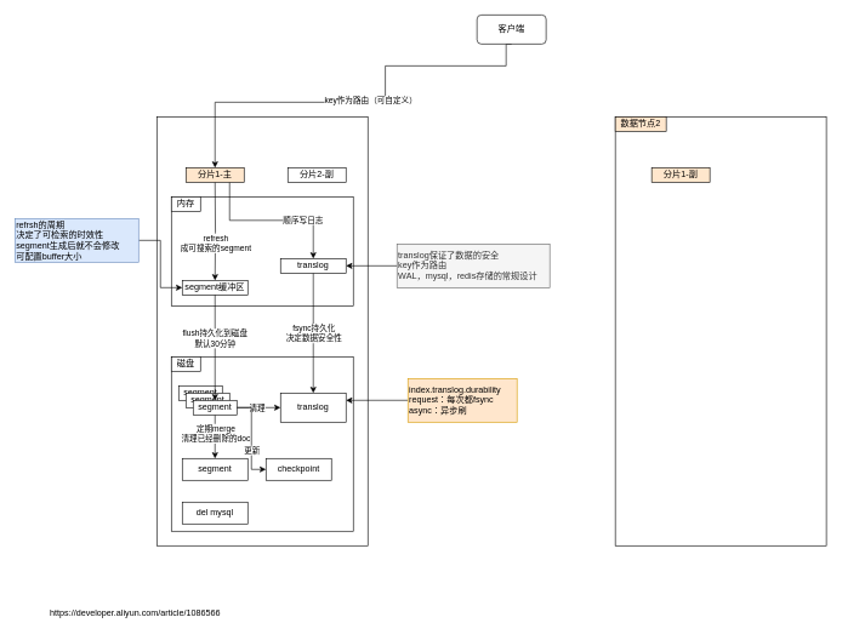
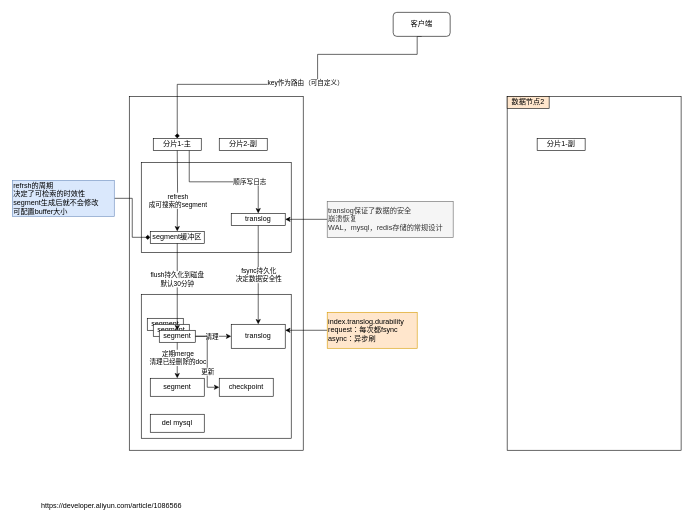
- <mxCell id="3" style="edgeStyle=orthogonalEdgeStyle;rounded=0;orthogonalLoop=1;jettySize=auto;html=1;exitX=0.5;exitY=1;exitDx=0;exitDy=0;entryX=0.5;entryY=0;entryDx=0;entryDy=0;" edge="1" parent="1" source="5" target="11"><mxGeometry relative="1" as="geometry"><Array as="points"><mxPoint x="695" y="90" /><mxPoint x="529" y="90" /><mxPoint x="529" y="140" /><mxPoint x="295" y="140" /></Array></mxGeometry></mxCell>
+ <mxCell id="3" style="edgeStyle=orthogonalEdgeStyle;rounded=0;orthogonalLoop=1;jettySize=auto;html=1;exitX=0.5;exitY=1;exitDx=0;exitDy=0;entryX=0.5;entryY=0;entryDx=0;entryDy=0;endArrow=diamond;" edge="1" parent="1" source="5" target="11"><mxGeometry relative="1" as="geometry"><Array as="points"><mxPoint x="695" y="90" /><mxPoint x="529" y="90" /><mxPoint x="529" y="140" /><mxPoint x="295" y="140" /></Array></mxGeometry></mxCell>
- <mxCell id="11" value="分片1-主" style="rounded=0;whiteSpace=wrap;html=1;fillColor=#ffe6cc;" vertex="1" parent="1"><mxGeometry x="255" y="230" width="80" height="20" as="geometry" /></mxCell>
+ <mxCell id="11" value="分片1-主" style="rounded=0;whiteSpace=wrap;html=1;" vertex="1" parent="1"><mxGeometry x="255" y="230" width="80" height="20" as="geometry" /></mxCell>
- <mxCell id="12" value="分片2-副" style="rounded=0;whiteSpace=wrap;html=1;" vertex="1" parent="1"><mxGeometry x="395" y="230" width="80" height="20" as="geometry" /></mxCell>
+ <mxCell id="12" value="分片2-副" style="rounded=0;whiteSpace=wrap;html=1;" vertex="1" parent="1"><mxGeometry x="365" y="230" width="80" height="20" as="geometry" /></mxCell>
- <mxCell id="40" value="分片1-副" style="rounded=0;whiteSpace=wrap;html=1;fillColor=#ffe6cc;" vertex="1" parent="1"><mxGeometry x="895" y="230" width="80" height="20" as="geometry" /></mxCell>
+ <mxCell id="40" value="分片1-副" style="rounded=0;whiteSpace=wrap;html=1;" vertex="1" parent="1"><mxGeometry x="895" y="230" width="80" height="20" as="geometry" /></mxCell>
- <mxCell id="13" value="内存" style="rounded=0;whiteSpace=wrap;html=1;" vertex="1" parent="1"><mxGeometry x="235" y="270" width="40" height="20" as="geometry" /></mxCell>
- <mxCell id="21" value="translog保证了数据的安全&lt;br&gt;key作为路由&lt;br&gt;WAL，mysql，redis存储的常规设计" style="text;html=1;align=left;verticalAlign=middle;resizable=0;points=[];autosize=1;strokeColor=#666666;fillColor=#f5f5f5;fontColor=#333333;" vertex="1" parent="1"><mxGeometry x="545" y="335" width="210" height="60" as="geometry" /></mxCell>
+ <mxCell id="21" value="translog保证了数据的安全&lt;br&gt;崩溃恢复&lt;br&gt;WAL，mysql，redis存储的常规设计" style="text;html=1;align=left;verticalAlign=middle;resizable=0;points=[];autosize=1;strokeColor=#666666;fillColor=#f5f5f5;fontColor=#333333;" vertex="1" parent="1"><mxGeometry x="545" y="335" width="210" height="60" as="geometry" /></mxCell>
- <mxCell id="18" style="edgeStyle=orthogonalEdgeStyle;rounded=0;orthogonalLoop=1;jettySize=auto;html=1;entryX=0;entryY=0.5;entryDx=0;entryDy=0;" edge="1" parent="1" source="19" target="14"><mxGeometry relative="1" as="geometry"><mxPoint x="245" y="320" as="targetPoint" /></mxGeometry></mxCell>
+ <mxCell id="18" style="edgeStyle=orthogonalEdgeStyle;rounded=0;orthogonalLoop=1;jettySize=auto;html=1;entryX=0;entryY=0.5;entryDx=0;entryDy=0;endArrow=diamond;" edge="1" parent="1" source="19" target="14"><mxGeometry relative="1" as="geometry"><mxPoint x="245" y="320" as="targetPoint" /></mxGeometry></mxCell>
- <mxCell id="23" value="磁盘" style="rounded=0;whiteSpace=wrap;html=1;" vertex="1" parent="1"><mxGeometry x="235" y="490" width="40" height="20" as="geometry" /></mxCell>
- <mxCell id="42" value="index.translog.durability&lt;br&gt;request：每次都fsync&lt;br&gt;async：异步刷" style="text;html=1;align=left;verticalAlign=middle;resizable=0;points=[];autosize=1;strokeColor=#d79b00;fillColor=#ffe6cc;" vertex="1" parent="1"><mxGeometry x="560" y="520" width="150" height="60" as="geometry" /></mxCell>
+ <mxCell id="42" value="index.translog.durability&lt;br&gt;request：每次都fsync&lt;br&gt;async：异步刷" style="text;html=1;align=left;verticalAlign=middle;resizable=0;points=[];autosize=1;strokeColor=#d79b00;fillColor=#ffe6cc;" vertex="1" parent="1"><mxGeometry x="545" y="520" width="150" height="60" as="geometry" /></mxCell>
